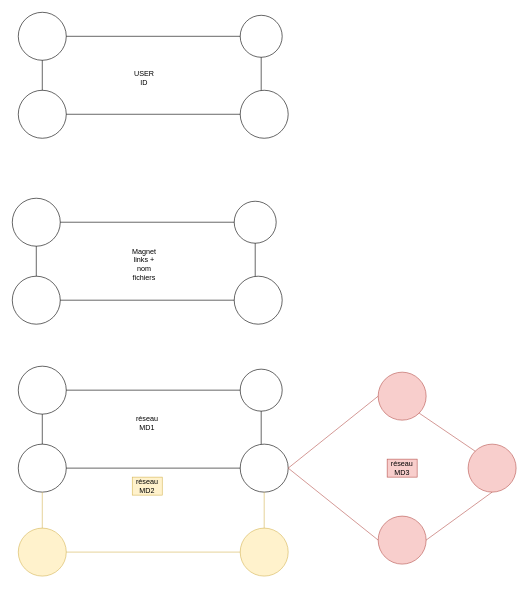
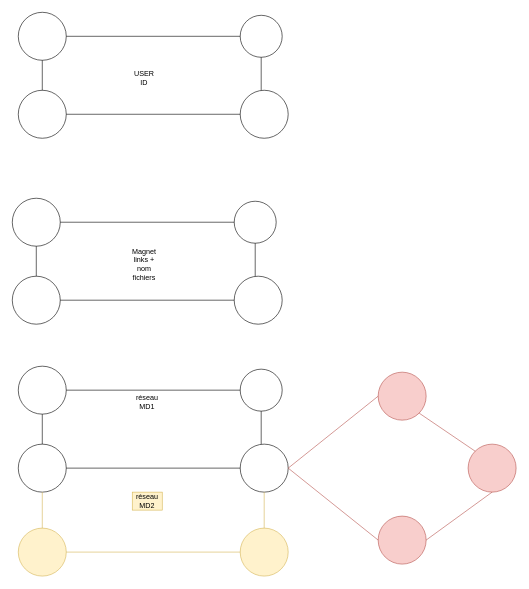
- <mxCell id="33" value="réseau MD1" style="text;html=1;strokeColor=none;fillColor=none;align=center;verticalAlign=middle;whiteSpace=wrap;rounded=0;" vertex="1" parent="1"><mxGeometry x="220" y="690" width="50" height="30" as="geometry" /></mxCell>
+ <mxCell id="33" value="réseau MD1" style="text;html=1;strokeColor=none;fillColor=none;align=center;verticalAlign=middle;whiteSpace=wrap;rounded=0;" vertex="1" parent="1"><mxGeometry x="220" y="655" width="50" height="30" as="geometry" /></mxCell>
- <mxCell id="42" value="réseau MD3" style="text;html=1;strokeColor=#b85450;fillColor=#f8cecc;align=center;verticalAlign=middle;whiteSpace=wrap;rounded=0;" vertex="1" parent="1"><mxGeometry x="645" y="765" width="50" height="30" as="geometry" /></mxCell>
- <mxCell id="34" value="réseau MD2" style="text;html=1;strokeColor=#d6b656;fillColor=#fff2cc;align=center;verticalAlign=middle;whiteSpace=wrap;rounded=0;" vertex="1" parent="1"><mxGeometry x="220" y="795" width="50" height="30" as="geometry" /></mxCell>
+ <mxCell id="34" value="réseau MD2" style="text;html=1;strokeColor=#d6b656;fillColor=#fff2cc;align=center;verticalAlign=middle;whiteSpace=wrap;rounded=0;" vertex="1" parent="1"><mxGeometry x="220" y="820" width="50" height="30" as="geometry" /></mxCell>
